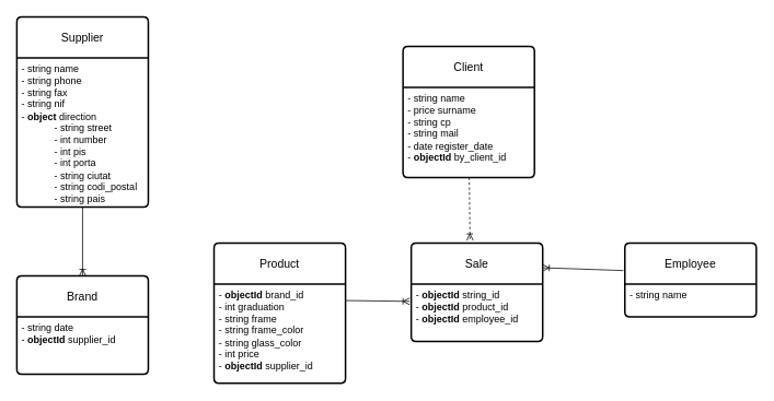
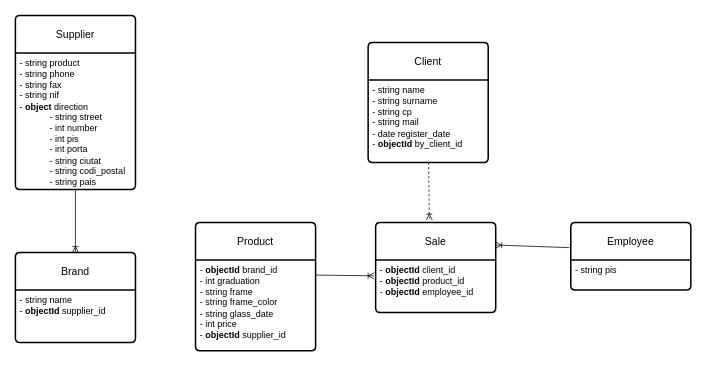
- <mxCell id="5" value="- string name&lt;br&gt;- price surname&lt;br&gt;- string cp&lt;br&gt;- string mail&lt;br&gt;- date register_date&lt;br&gt;- &lt;b&gt;objectId&lt;/b&gt; by_client_id" style="align=left;strokeColor=none;fillColor=none;spacingLeft=4;fontSize=12;verticalAlign=top;resizable=0;rotatable=0;part=1;html=1;" parent="4" vertex="1"><mxGeometry y="50" width="160" height="110" as="geometry" /></mxCell>
+ <mxCell id="5" value="- string name&lt;br&gt;- string surname&lt;br&gt;- string cp&lt;br&gt;- string mail&lt;br&gt;- date register_date&lt;br&gt;- &lt;b&gt;objectId&lt;/b&gt; by_client_id" style="align=left;strokeColor=none;fillColor=none;spacingLeft=4;fontSize=12;verticalAlign=top;resizable=0;rotatable=0;part=1;html=1;" parent="4" vertex="1"><mxGeometry y="50" width="160" height="110" as="geometry" /></mxCell>
- <mxCell id="13" value="- string name&lt;br&gt;- string phone&lt;br&gt;- string fax&lt;br&gt;- string nif&lt;br&gt;- &lt;b&gt;object &lt;/b&gt;direction&lt;br&gt;&lt;blockquote style=&quot;margin: 0 0 0 40px; border: none; padding: 0px;&quot;&gt;- string street&lt;br&gt;- int number&lt;br&gt;- int pis&lt;br&gt;- int porta&lt;br&gt;- string ciutat&lt;br&gt;- string codi_postal&lt;br&gt;- string pais&lt;/blockquote&gt;&lt;blockquote style=&quot;margin: 0 0 0 40px; border: none; padding: 0px;&quot;&gt;&lt;br&gt;&lt;/blockquote&gt;&lt;blockquote style=&quot;margin: 0 0 0 40px; border: none; padding: 0px;&quot;&gt;&lt;br&gt;&lt;/blockquote&gt;&lt;blockquote style=&quot;margin: 0 0 0 40px; border: none; padding: 0px;&quot;&gt;&lt;br&gt;&lt;/blockquote&gt;" style="align=left;strokeColor=none;fillColor=none;spacingLeft=4;fontSize=12;verticalAlign=top;resizable=0;rotatable=0;part=1;html=1;" parent="12" vertex="1"><mxGeometry y="50" width="160" height="182" as="geometry" /></mxCell>
+ <mxCell id="13" value="- string product&lt;br&gt;- string phone&lt;br&gt;- string fax&lt;br&gt;- string nif&lt;br&gt;- &lt;b&gt;object &lt;/b&gt;direction&lt;br&gt;&lt;blockquote style=&quot;margin: 0 0 0 40px; border: none; padding: 0px;&quot;&gt;- string street&lt;br&gt;- int number&lt;br&gt;- int pis&lt;br&gt;- int porta&lt;br&gt;- string ciutat&lt;br&gt;- string codi_postal&lt;br&gt;- string pais&lt;/blockquote&gt;&lt;blockquote style=&quot;margin: 0 0 0 40px; border: none; padding: 0px;&quot;&gt;&lt;br&gt;&lt;/blockquote&gt;&lt;blockquote style=&quot;margin: 0 0 0 40px; border: none; padding: 0px;&quot;&gt;&lt;br&gt;&lt;/blockquote&gt;&lt;blockquote style=&quot;margin: 0 0 0 40px; border: none; padding: 0px;&quot;&gt;&lt;br&gt;&lt;/blockquote&gt;" style="align=left;strokeColor=none;fillColor=none;spacingLeft=4;fontSize=12;verticalAlign=top;resizable=0;rotatable=0;part=1;html=1;" parent="12" vertex="1"><mxGeometry y="50" width="160" height="182" as="geometry" /></mxCell>
- <mxCell id="7" value="- string name" style="align=left;strokeColor=none;fillColor=none;spacingLeft=4;fontSize=12;verticalAlign=top;resizable=0;rotatable=0;part=1;html=1;" parent="6" vertex="1"><mxGeometry y="50" width="160" height="40" as="geometry" /></mxCell>
+ <mxCell id="7" value="- string pis" style="align=left;strokeColor=none;fillColor=none;spacingLeft=4;fontSize=12;verticalAlign=top;resizable=0;rotatable=0;part=1;html=1;" parent="6" vertex="1"><mxGeometry y="50" width="160" height="40" as="geometry" /></mxCell>
- <mxCell id="11" value="- &lt;b&gt;objectId&lt;/b&gt;&amp;nbsp;string_id&lt;br&gt;- &lt;b&gt;objectId&lt;/b&gt;&amp;nbsp;product_id&lt;br&gt;- &lt;b&gt;objectId &lt;/b&gt;employee_id" style="align=left;strokeColor=none;fillColor=none;spacingLeft=4;fontSize=12;verticalAlign=top;resizable=0;rotatable=0;part=1;html=1;" parent="10" vertex="1"><mxGeometry y="50" width="160" height="70" as="geometry" /></mxCell>
+ <mxCell id="11" value="- &lt;b&gt;objectId&lt;/b&gt;&amp;nbsp;client_id&lt;br&gt;- &lt;b&gt;objectId&lt;/b&gt;&amp;nbsp;product_id&lt;br&gt;- &lt;b&gt;objectId &lt;/b&gt;employee_id" style="align=left;strokeColor=none;fillColor=none;spacingLeft=4;fontSize=12;verticalAlign=top;resizable=0;rotatable=0;part=1;html=1;" parent="10" vertex="1"><mxGeometry y="50" width="160" height="70" as="geometry" /></mxCell>
- <mxCell id="9" value="- &lt;b&gt;objectId &lt;/b&gt;brand_id&lt;br&gt;- int graduation&lt;br&gt;- string frame&lt;br&gt;- string frame_color&lt;br&gt;- string glass_color&lt;br&gt;- int price&lt;br&gt;- &lt;b&gt;objectId &lt;/b&gt;supplier_id" style="align=left;strokeColor=none;fillColor=none;spacingLeft=4;fontSize=12;verticalAlign=top;resizable=0;rotatable=0;part=1;html=1;" parent="8" vertex="1"><mxGeometry y="50" width="160" height="121" as="geometry" /></mxCell>
+ <mxCell id="9" value="- &lt;b&gt;objectId &lt;/b&gt;brand_id&lt;br&gt;- int graduation&lt;br&gt;- string frame&lt;br&gt;- string frame_color&lt;br&gt;- string glass_date&lt;br&gt;- int price&lt;br&gt;- &lt;b&gt;objectId &lt;/b&gt;supplier_id" style="align=left;strokeColor=none;fillColor=none;spacingLeft=4;fontSize=12;verticalAlign=top;resizable=0;rotatable=0;part=1;html=1;" parent="8" vertex="1"><mxGeometry y="50" width="160" height="121" as="geometry" /></mxCell>
- <mxCell id="3" value="- string date&lt;br&gt;- &lt;b&gt;objectId&lt;/b&gt; supplier_id" style="align=left;strokeColor=none;fillColor=none;spacingLeft=4;fontSize=12;verticalAlign=top;resizable=0;rotatable=0;part=1;html=1;" parent="2" vertex="1"><mxGeometry y="50" width="160" height="70" as="geometry" /></mxCell>
+ <mxCell id="3" value="- string name&lt;br&gt;- &lt;b&gt;objectId&lt;/b&gt; supplier_id" style="align=left;strokeColor=none;fillColor=none;spacingLeft=4;fontSize=12;verticalAlign=top;resizable=0;rotatable=0;part=1;html=1;" parent="2" vertex="1"><mxGeometry y="50" width="160" height="70" as="geometry" /></mxCell>
